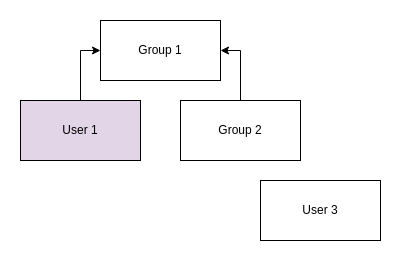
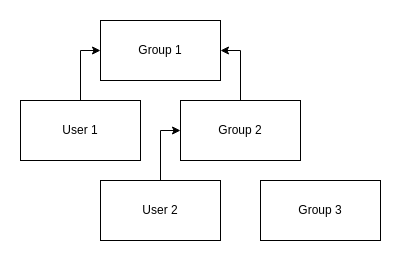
- <mxCell id="6" value="User 1" style="rounded=0;whiteSpace=wrap;html=1;fillColor=#e1d5e7;" vertex="1" parent="1"><mxGeometry x="20" y="100" width="120" height="60" as="geometry" /></mxCell>
+ <mxCell id="6" value="User 1" style="rounded=0;whiteSpace=wrap;html=1;" vertex="1" parent="1"><mxGeometry x="20" y="100" width="120" height="60" as="geometry" /></mxCell>
+ <mxCell id="8" style="edgeStyle=orthogonalEdgeStyle;rounded=0;orthogonalLoop=1;jettySize=auto;html=1;exitX=0.5;exitY=0;exitDx=0;exitDy=0;entryX=0;entryY=0.5;entryDx=0;entryDy=0;" edge="1" parent="1" source="9" target="4"><mxGeometry relative="1" as="geometry" /></mxCell>
+ <mxCell id="9" value="User 2" style="rounded=0;whiteSpace=wrap;html=1;" vertex="1" parent="1"><mxGeometry x="100" y="180" width="120" height="60" as="geometry" /></mxCell>
- <mxCell id="7" value="User 3" style="rounded=0;whiteSpace=wrap;html=1;" vertex="1" parent="1"><mxGeometry x="260" y="180" width="120" height="60" as="geometry" /></mxCell>
+ <mxCell id="7" value="Group 3" style="rounded=0;whiteSpace=wrap;html=1;" vertex="1" parent="1"><mxGeometry x="260" y="180" width="120" height="60" as="geometry" /></mxCell>
